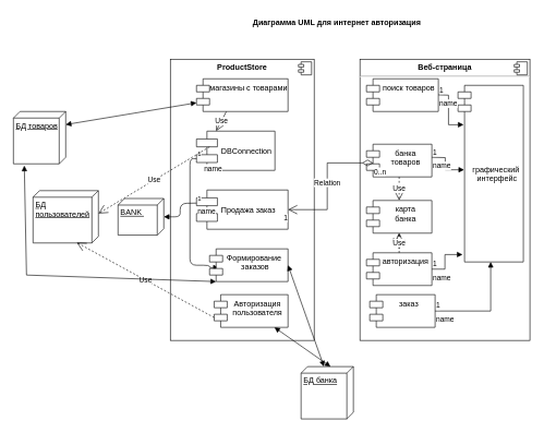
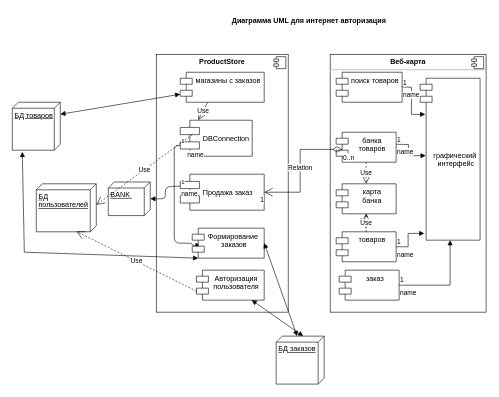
- <mxCell id="5" value="&lt;p style=&quot;margin:0px;margin-top:6px;text-align:center;&quot;&gt;&lt;b&gt;Веб-страница&lt;/b&gt;&lt;/p&gt;&lt;hr&gt;&lt;p style=&quot;margin:0px;margin-left:8px;&quot;&gt;&lt;br&gt;&lt;/p&gt;" style="align=left;overflow=fill;html=1;dropTarget=0;" parent="1" vertex="1"><mxGeometry x="550" y="90" width="260" height="430" as="geometry" /></mxCell>
+ <mxCell id="5" value="&lt;p style=&quot;margin:0px;margin-top:6px;text-align:center;&quot;&gt;&lt;b&gt;Веб-карта&lt;/b&gt;&lt;/p&gt;&lt;hr&gt;&lt;p style=&quot;margin:0px;margin-left:8px;&quot;&gt;&lt;br&gt;&lt;/p&gt;" style="align=left;overflow=fill;html=1;dropTarget=0;" parent="1" vertex="1"><mxGeometry x="550" y="90" width="260" height="430" as="geometry" /></mxCell>
- <mxCell id="8" value="магазины с товарами" style="shape=module;align=left;spacingLeft=20;align=center;verticalAlign=top;" parent="1" vertex="1"><mxGeometry x="300" y="120" width="140" height="50" as="geometry" /></mxCell>
+ <mxCell id="8" value="магазины с заказов" style="shape=module;align=left;spacingLeft=20;align=center;verticalAlign=top;" parent="1" vertex="1"><mxGeometry x="300" y="120" width="140" height="50" as="geometry" /></mxCell>
- <mxCell id="16" value="БД &lt;br&gt;пользователей" style="verticalAlign=top;align=left;spacingTop=8;spacingLeft=2;spacingRight=12;shape=cube;size=10;direction=south;fontStyle=4;html=1;" vertex="1" parent="1"><mxGeometry x="50" y="291" width="100" height="80" as="geometry" /></mxCell>
+ <mxCell id="16" value="БД &lt;br&gt;пользователей" style="verticalAlign=top;align=left;spacingTop=8;spacingLeft=2;spacingRight=12;shape=cube;size=10;direction=south;fontStyle=4;html=1;" vertex="1" parent="1"><mxGeometry x="60" y="306" width="100" height="80" as="geometry" /></mxCell>
- <mxCell id="36" value="авторизация" style="shape=module;align=left;spacingLeft=20;align=center;verticalAlign=top;" vertex="1" parent="1"><mxGeometry x="560" y="386" width="100" height="50" as="geometry" /></mxCell>
+ <mxCell id="36" value="товаров" style="shape=module;align=left;spacingLeft=20;align=center;verticalAlign=top;" vertex="1" parent="1"><mxGeometry x="560" y="386" width="100" height="50" as="geometry" /></mxCell>
- <mxCell id="40" value="БД банка" style="verticalAlign=top;align=left;spacingTop=8;spacingLeft=2;spacingRight=12;shape=cube;size=10;direction=south;fontStyle=4;html=1;" vertex="1" parent="1"><mxGeometry x="460" y="560" width="80" height="80" as="geometry" /></mxCell>
+ <mxCell id="40" value="БД заказов" style="verticalAlign=top;align=left;spacingTop=8;spacingLeft=2;spacingRight=12;shape=cube;size=10;direction=south;fontStyle=4;html=1;" vertex="1" parent="1"><mxGeometry x="460" y="560" width="80" height="80" as="geometry" /></mxCell>
